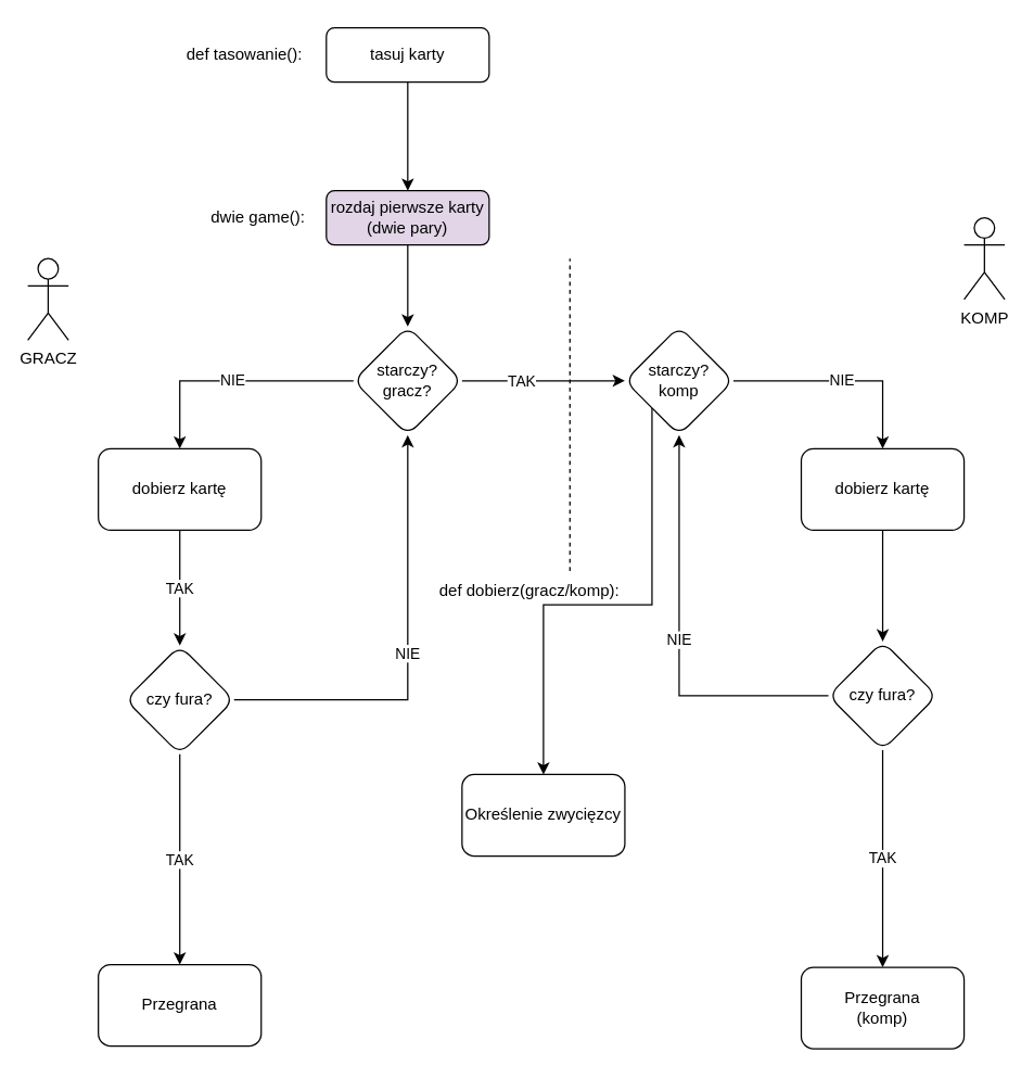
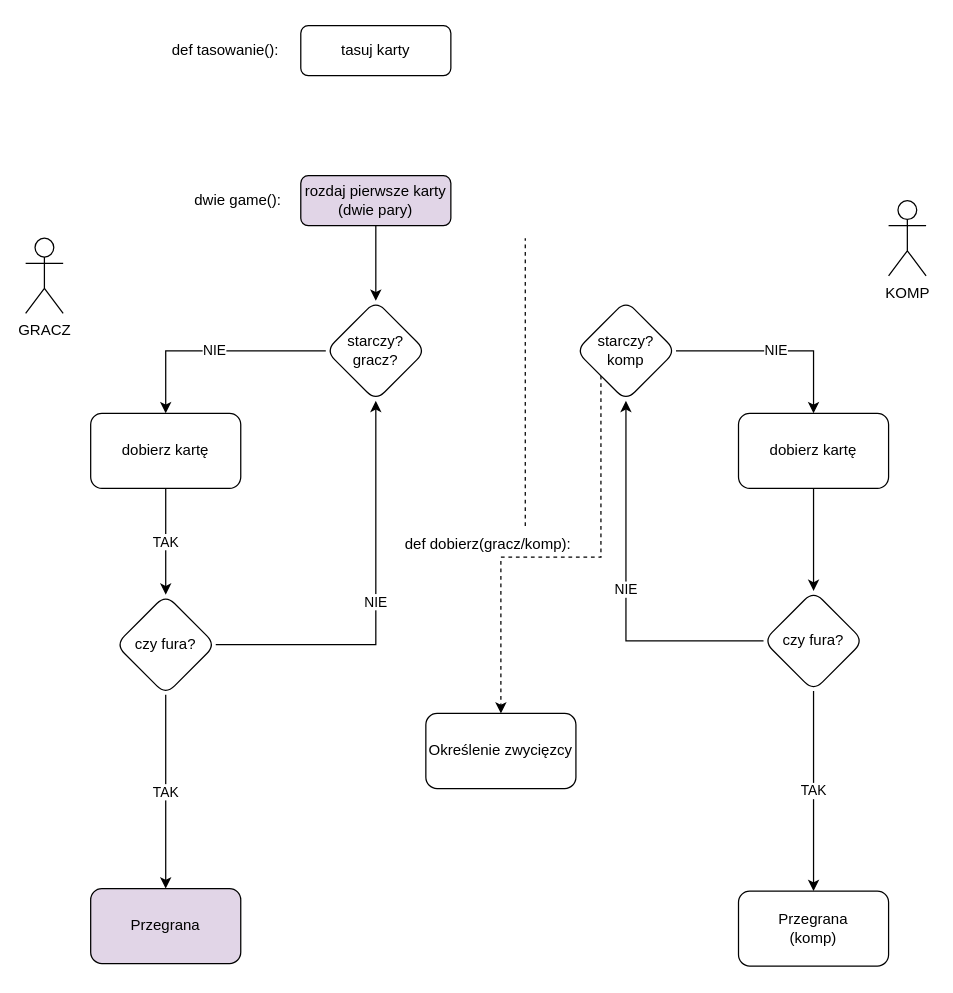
- <mxCell id="2" value="" style="edgeStyle=orthogonalEdgeStyle;rounded=0;orthogonalLoop=1;jettySize=auto;html=1;" edge="1" parent="1" source="3" target="5"><mxGeometry relative="1" as="geometry" /></mxCell>
- <mxCell id="8" style="edgeStyle=orthogonalEdgeStyle;rounded=0;orthogonalLoop=1;jettySize=auto;html=1;exitX=1;exitY=0.5;exitDx=0;exitDy=0;entryX=0;entryY=0.5;entryDx=0;entryDy=0;" edge="1" parent="1" source="11" target="14"><mxGeometry relative="1" as="geometry"><mxPoint x="460" y="280" as="targetPoint" /><Array as="points" /></mxGeometry></mxCell>
- <mxCell id="9" value="TAK" style="edgeLabel;html=1;align=center;verticalAlign=middle;resizable=0;points=[];" vertex="1" connectable="0" parent="8"><mxGeometry x="-0.291" relative="1" as="geometry"><mxPoint as="offset" /></mxGeometry></mxCell>
- <mxCell id="13" style="edgeStyle=orthogonalEdgeStyle;rounded=0;orthogonalLoop=1;jettySize=auto;html=1;exitX=0;exitY=1;exitDx=0;exitDy=0;entryX=0.5;entryY=0;entryDx=0;entryDy=0;" edge="1" parent="1" source="14" target="31"><mxGeometry relative="1" as="geometry"><mxPoint x="390" y="530" as="targetPoint" /></mxGeometry></mxCell>
+ <mxCell id="13" style="edgeStyle=orthogonalEdgeStyle;rounded=0;orthogonalLoop=1;jettySize=auto;html=1;exitX=0;exitY=1;exitDx=0;exitDy=0;entryX=0.5;entryY=0;entryDx=0;entryDy=0;dashed=1;" edge="1" parent="1" source="14" target="31"><mxGeometry relative="1" as="geometry"><mxPoint x="390" y="530" as="targetPoint" /></mxGeometry></mxCell>
- <mxCell id="19" value="Przegrana" style="whiteSpace=wrap;html=1;rounded=1;glass=0;strokeWidth=1;shadow=0;" vertex="1" parent="1"><mxGeometry x="72" y="710" width="120" height="60" as="geometry" /></mxCell>
+ <mxCell id="19" value="Przegrana" style="whiteSpace=wrap;html=1;rounded=1;glass=0;strokeWidth=1;shadow=0;fillColor=#e1d5e7;" vertex="1" parent="1"><mxGeometry x="72" y="710" width="120" height="60" as="geometry" /></mxCell>
